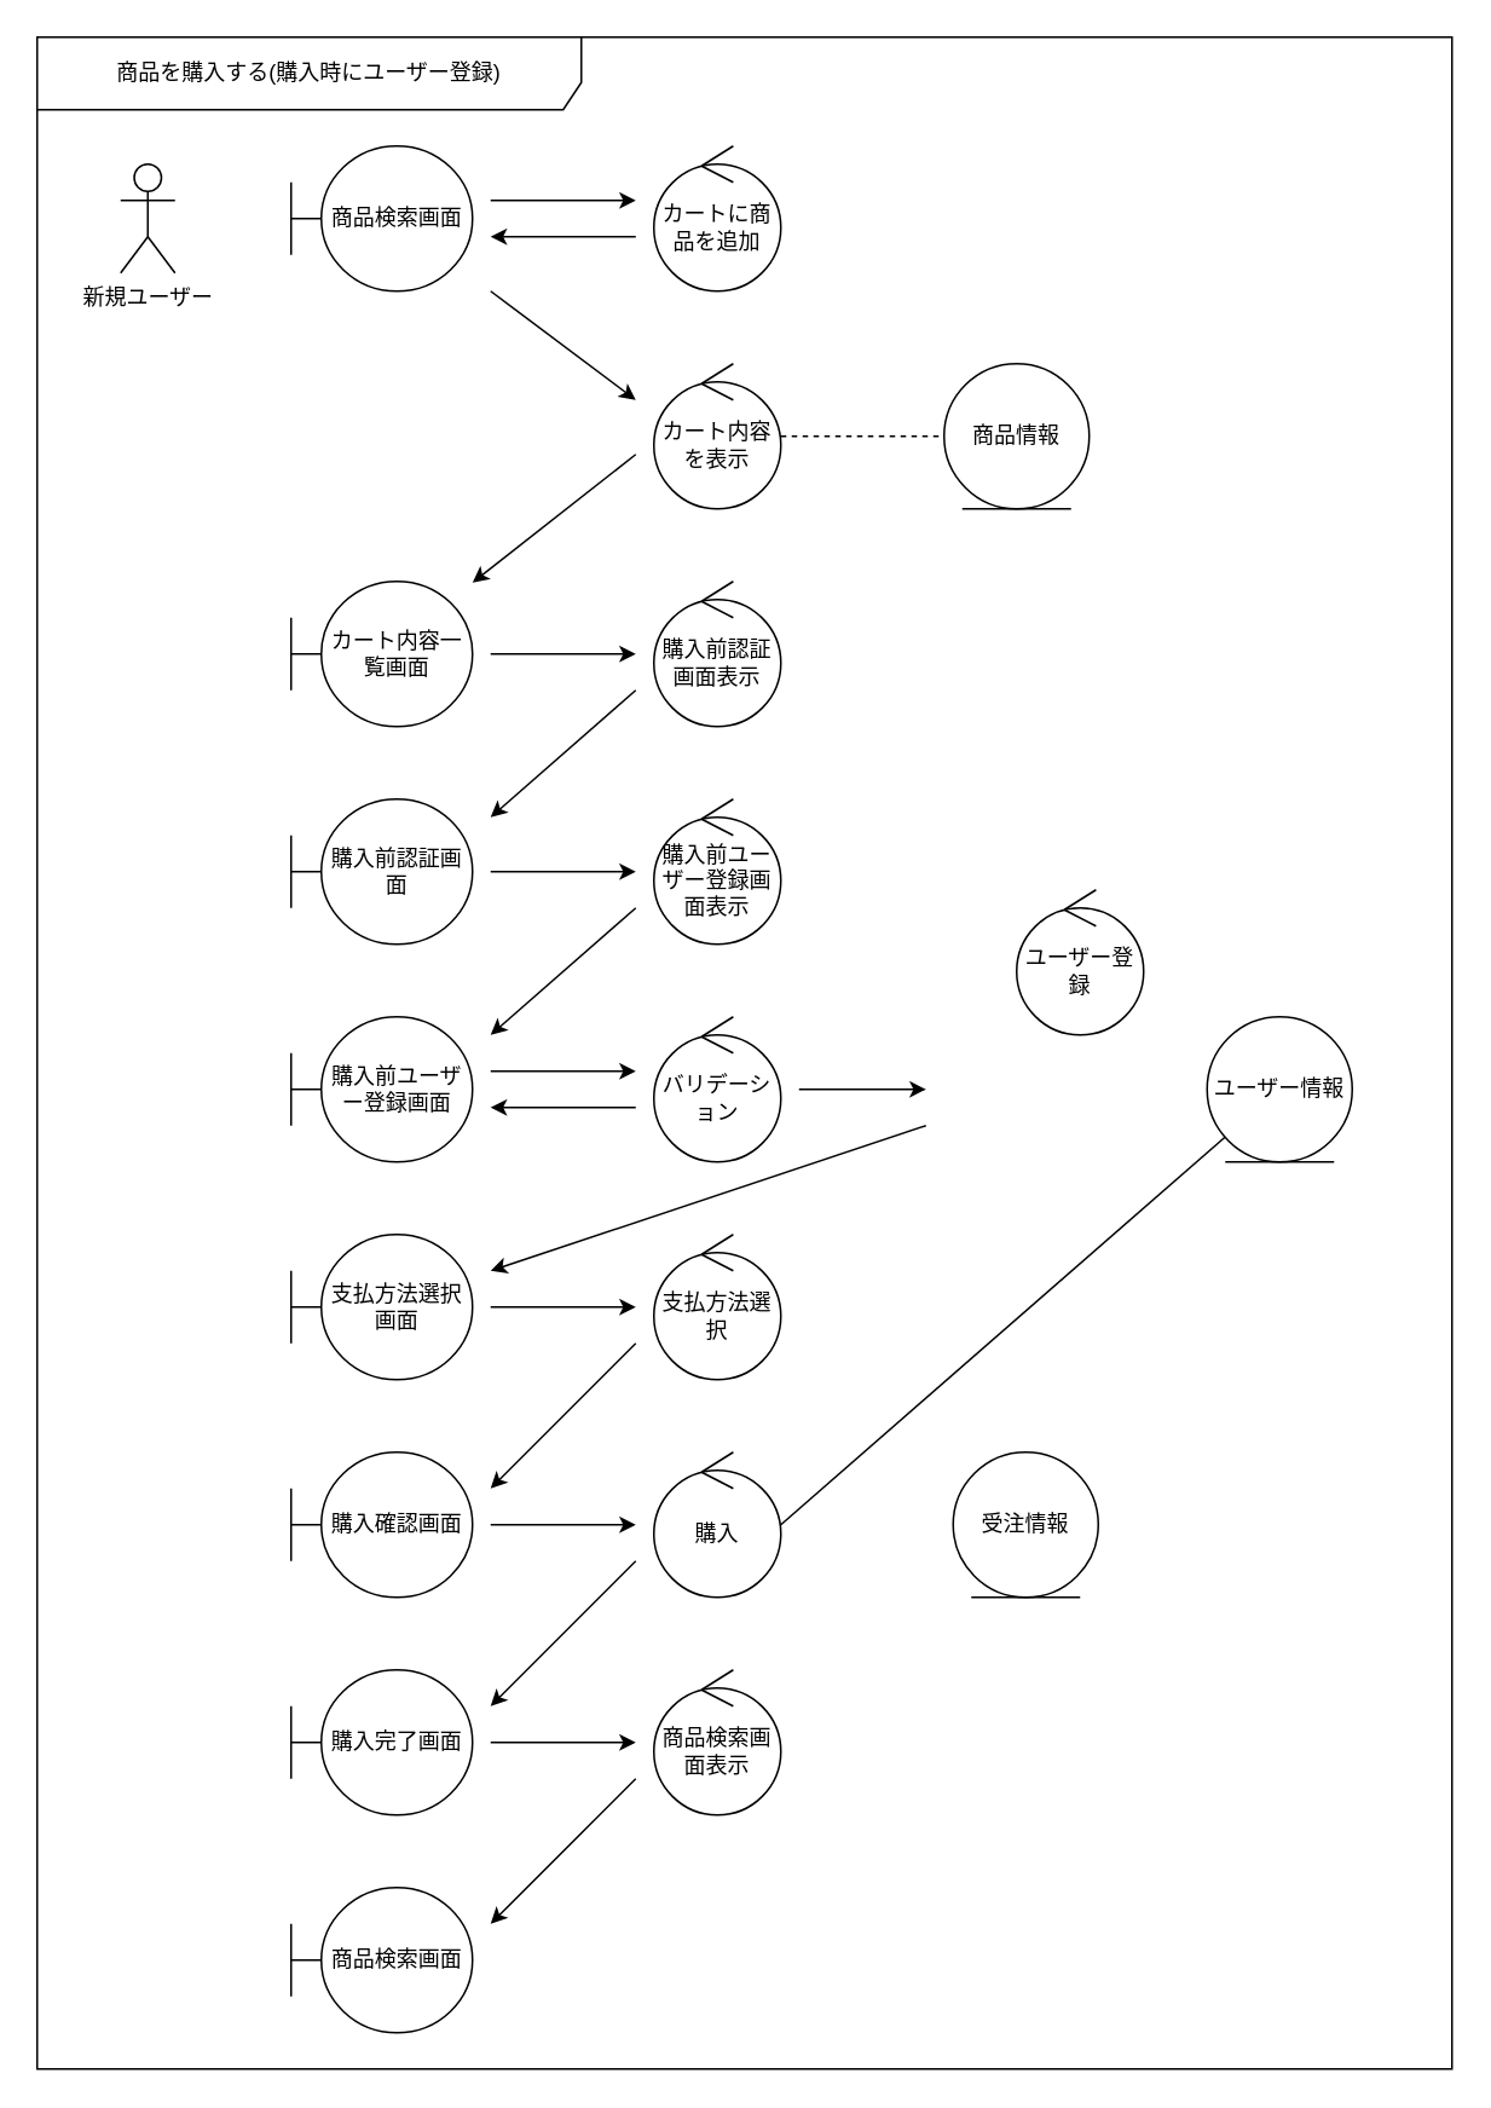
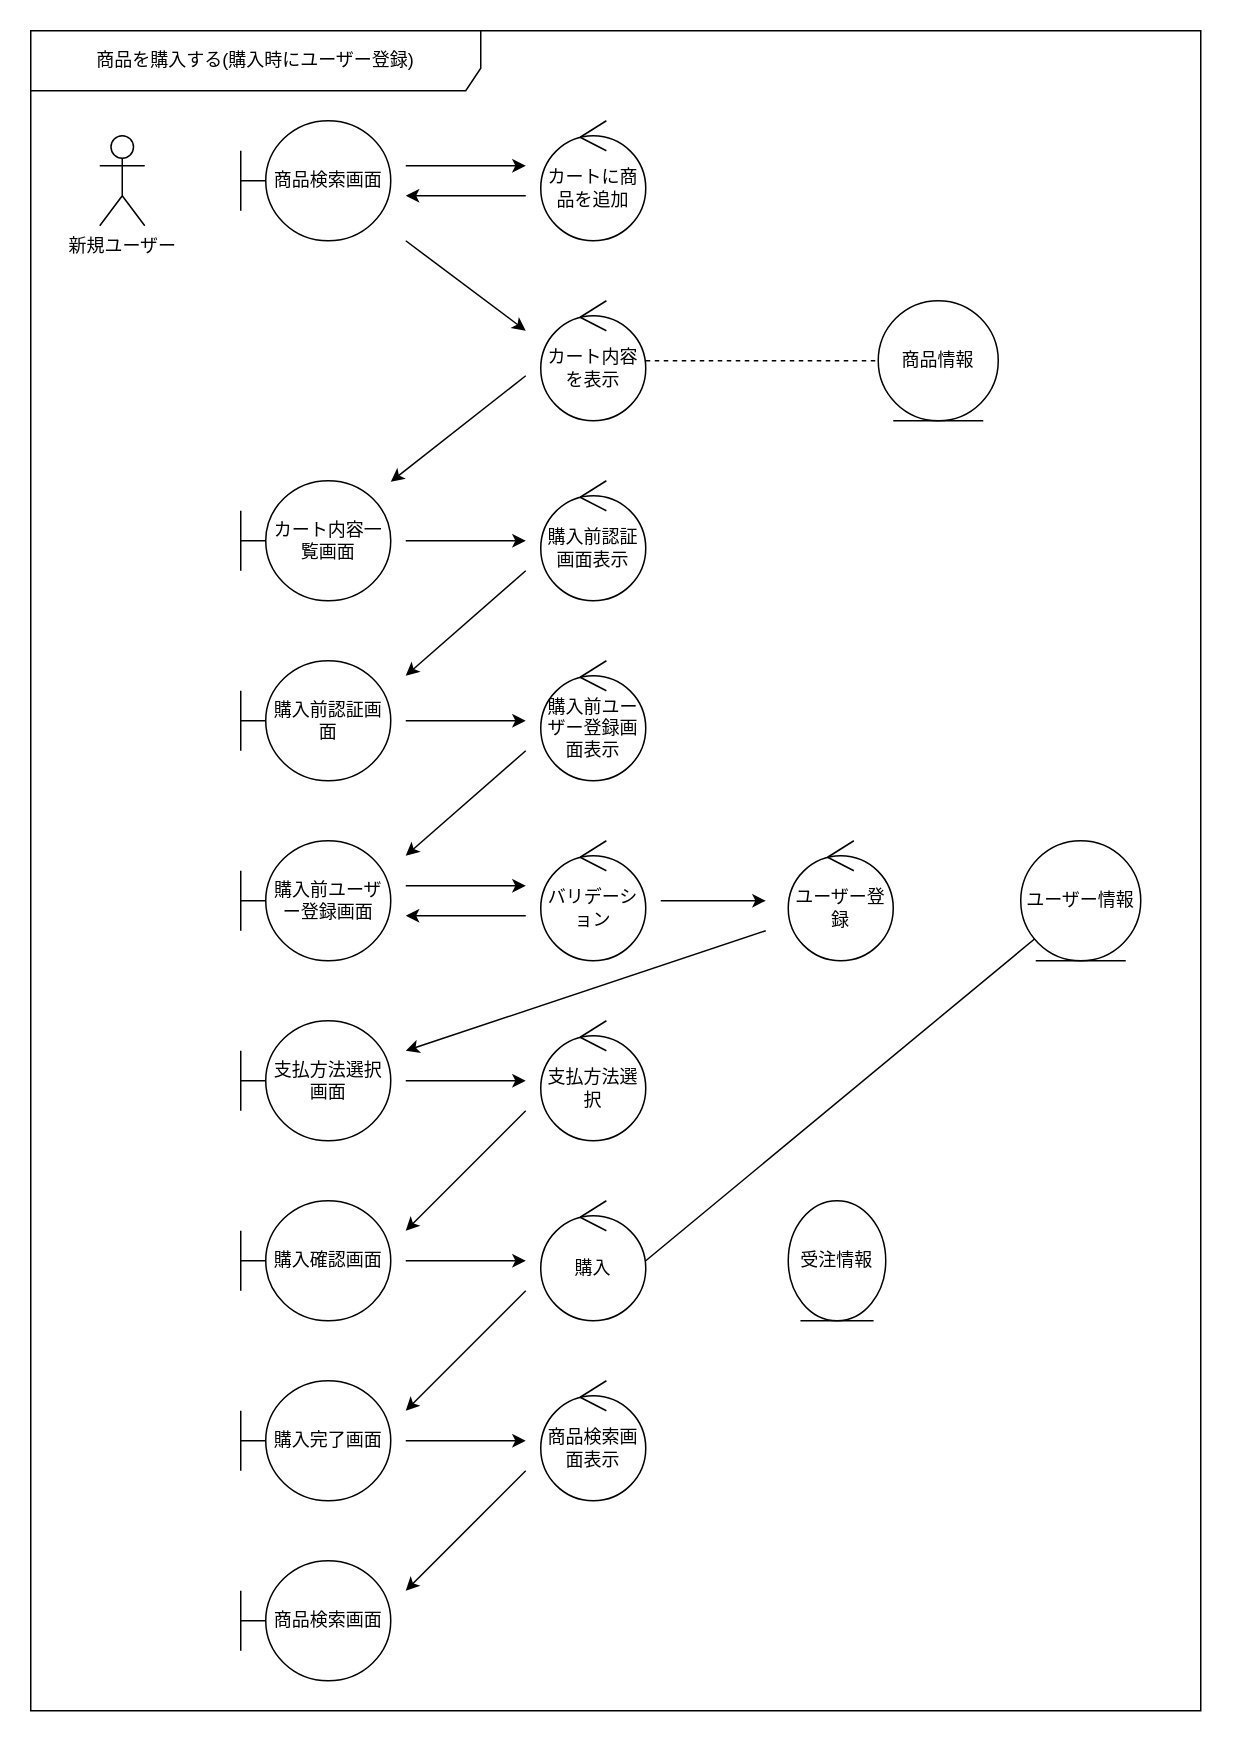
- <mxCell id="13" value="商品情報" style="ellipse;shape=umlEntity;whiteSpace=wrap;html=1;" parent="1" vertex="1"><mxGeometry x="520" y="200" width="80" height="80" as="geometry" /></mxCell>
+ <mxCell id="13" value="商品情報" style="ellipse;shape=umlEntity;whiteSpace=wrap;html=1;" parent="1" vertex="1"><mxGeometry x="585" y="200" width="80" height="80" as="geometry" /></mxCell>
- <mxCell id="15" value="ユーザー登録" style="ellipse;shape=umlControl;whiteSpace=wrap;html=1;" parent="1" vertex="1"><mxGeometry x="560" y="490" width="70" height="80" as="geometry" /></mxCell>
+ <mxCell id="15" value="ユーザー登録" style="ellipse;shape=umlControl;whiteSpace=wrap;html=1;" parent="1" vertex="1"><mxGeometry x="525" y="560" width="70" height="80" as="geometry" /></mxCell>
- <mxCell id="12" value="ユーザー情報" style="ellipse;shape=umlEntity;whiteSpace=wrap;html=1;" parent="1" vertex="1"><mxGeometry x="665" y="560" width="80" height="80" as="geometry" /></mxCell>
+ <mxCell id="12" value="ユーザー情報" style="ellipse;shape=umlEntity;whiteSpace=wrap;html=1;" parent="1" vertex="1"><mxGeometry x="680" y="560" width="80" height="80" as="geometry" /></mxCell>
- <mxCell id="35" value="受注情報" style="ellipse;shape=umlEntity;whiteSpace=wrap;html=1;" parent="1" vertex="1"><mxGeometry x="525" y="800" width="80" height="80" as="geometry" /></mxCell>
+ <mxCell id="35" value="受注情報" style="ellipse;shape=umlEntity;whiteSpace=wrap;html=1;" parent="1" vertex="1"><mxGeometry x="525" y="800" width="65" height="80" as="geometry" /></mxCell>
